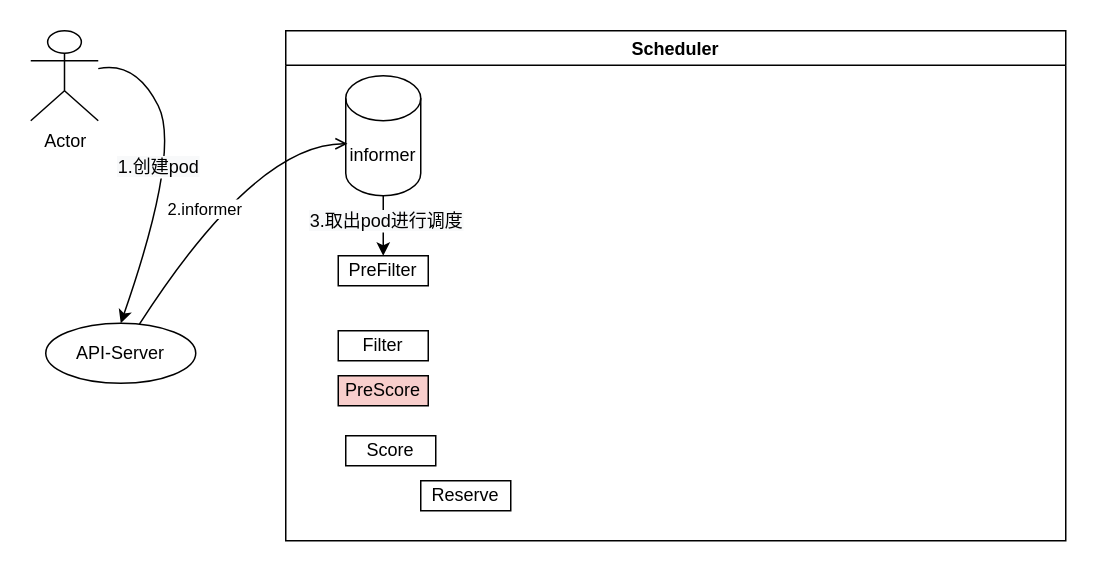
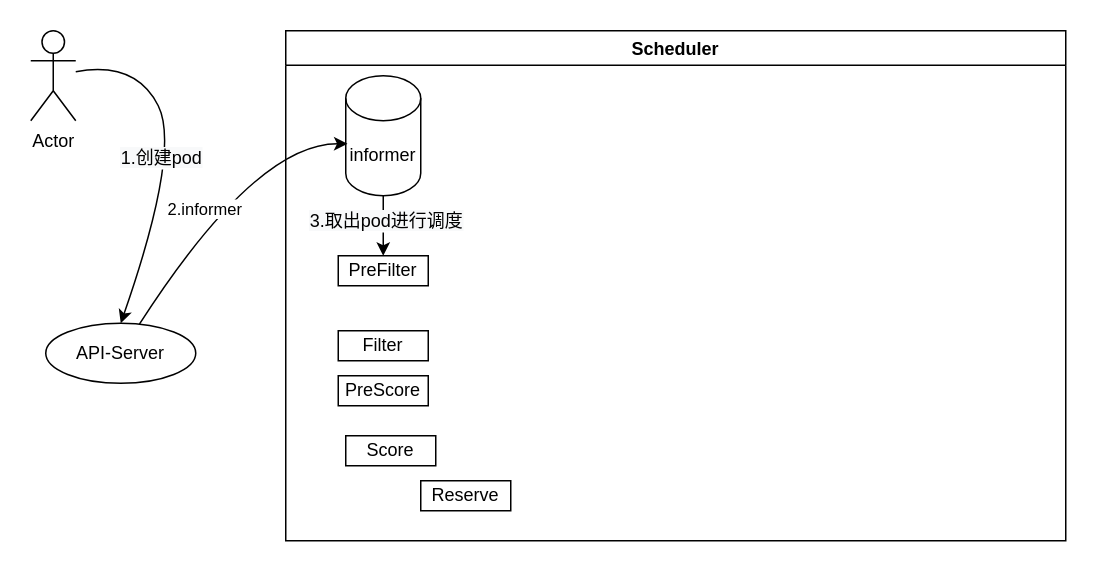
- <mxCell id="2" value="Actor" style="shape=umlActor;verticalLabelPosition=bottom;verticalAlign=top;html=1;outlineConnect=0;" vertex="1" parent="1"><mxGeometry x="20" y="20" width="45" height="60" as="geometry" /></mxCell>
+ <mxCell id="2" value="Actor" style="shape=umlActor;verticalLabelPosition=bottom;verticalAlign=top;html=1;outlineConnect=0;" vertex="1" parent="1"><mxGeometry x="20" y="20" width="30" height="60" as="geometry" /></mxCell>
- <mxCell id="15" value="" style="curved=1;endArrow=open;html=1;rounded=0;entryX=0.023;entryY=0.567;entryDx=0;entryDy=0;entryPerimeter=0;" edge="1" parent="1" source="3" target="9"><mxGeometry width="50" height="50" relative="1" as="geometry"><mxPoint x="320" y="160" as="sourcePoint" /><mxPoint x="370" y="110" as="targetPoint" /><Array as="points"><mxPoint x="170" y="95" /></Array></mxGeometry></mxCell>
+ <mxCell id="15" value="" style="curved=1;endArrow=classic;html=1;rounded=0;entryX=0.023;entryY=0.567;entryDx=0;entryDy=0;entryPerimeter=0;" edge="1" parent="1" source="3" target="9"><mxGeometry width="50" height="50" relative="1" as="geometry"><mxPoint x="320" y="160" as="sourcePoint" /><mxPoint x="370" y="110" as="targetPoint" /><Array as="points"><mxPoint x="170" y="95" /></Array></mxGeometry></mxCell>
- <mxCell id="12" value="PreScore" style="rounded=0;whiteSpace=wrap;html=1;fillColor=#f8cecc;" vertex="1" parent="6"><mxGeometry x="35" y="230" width="60" height="20" as="geometry" /></mxCell>
+ <mxCell id="12" value="PreScore" style="rounded=0;whiteSpace=wrap;html=1;" vertex="1" parent="6"><mxGeometry x="35" y="230" width="60" height="20" as="geometry" /></mxCell>
